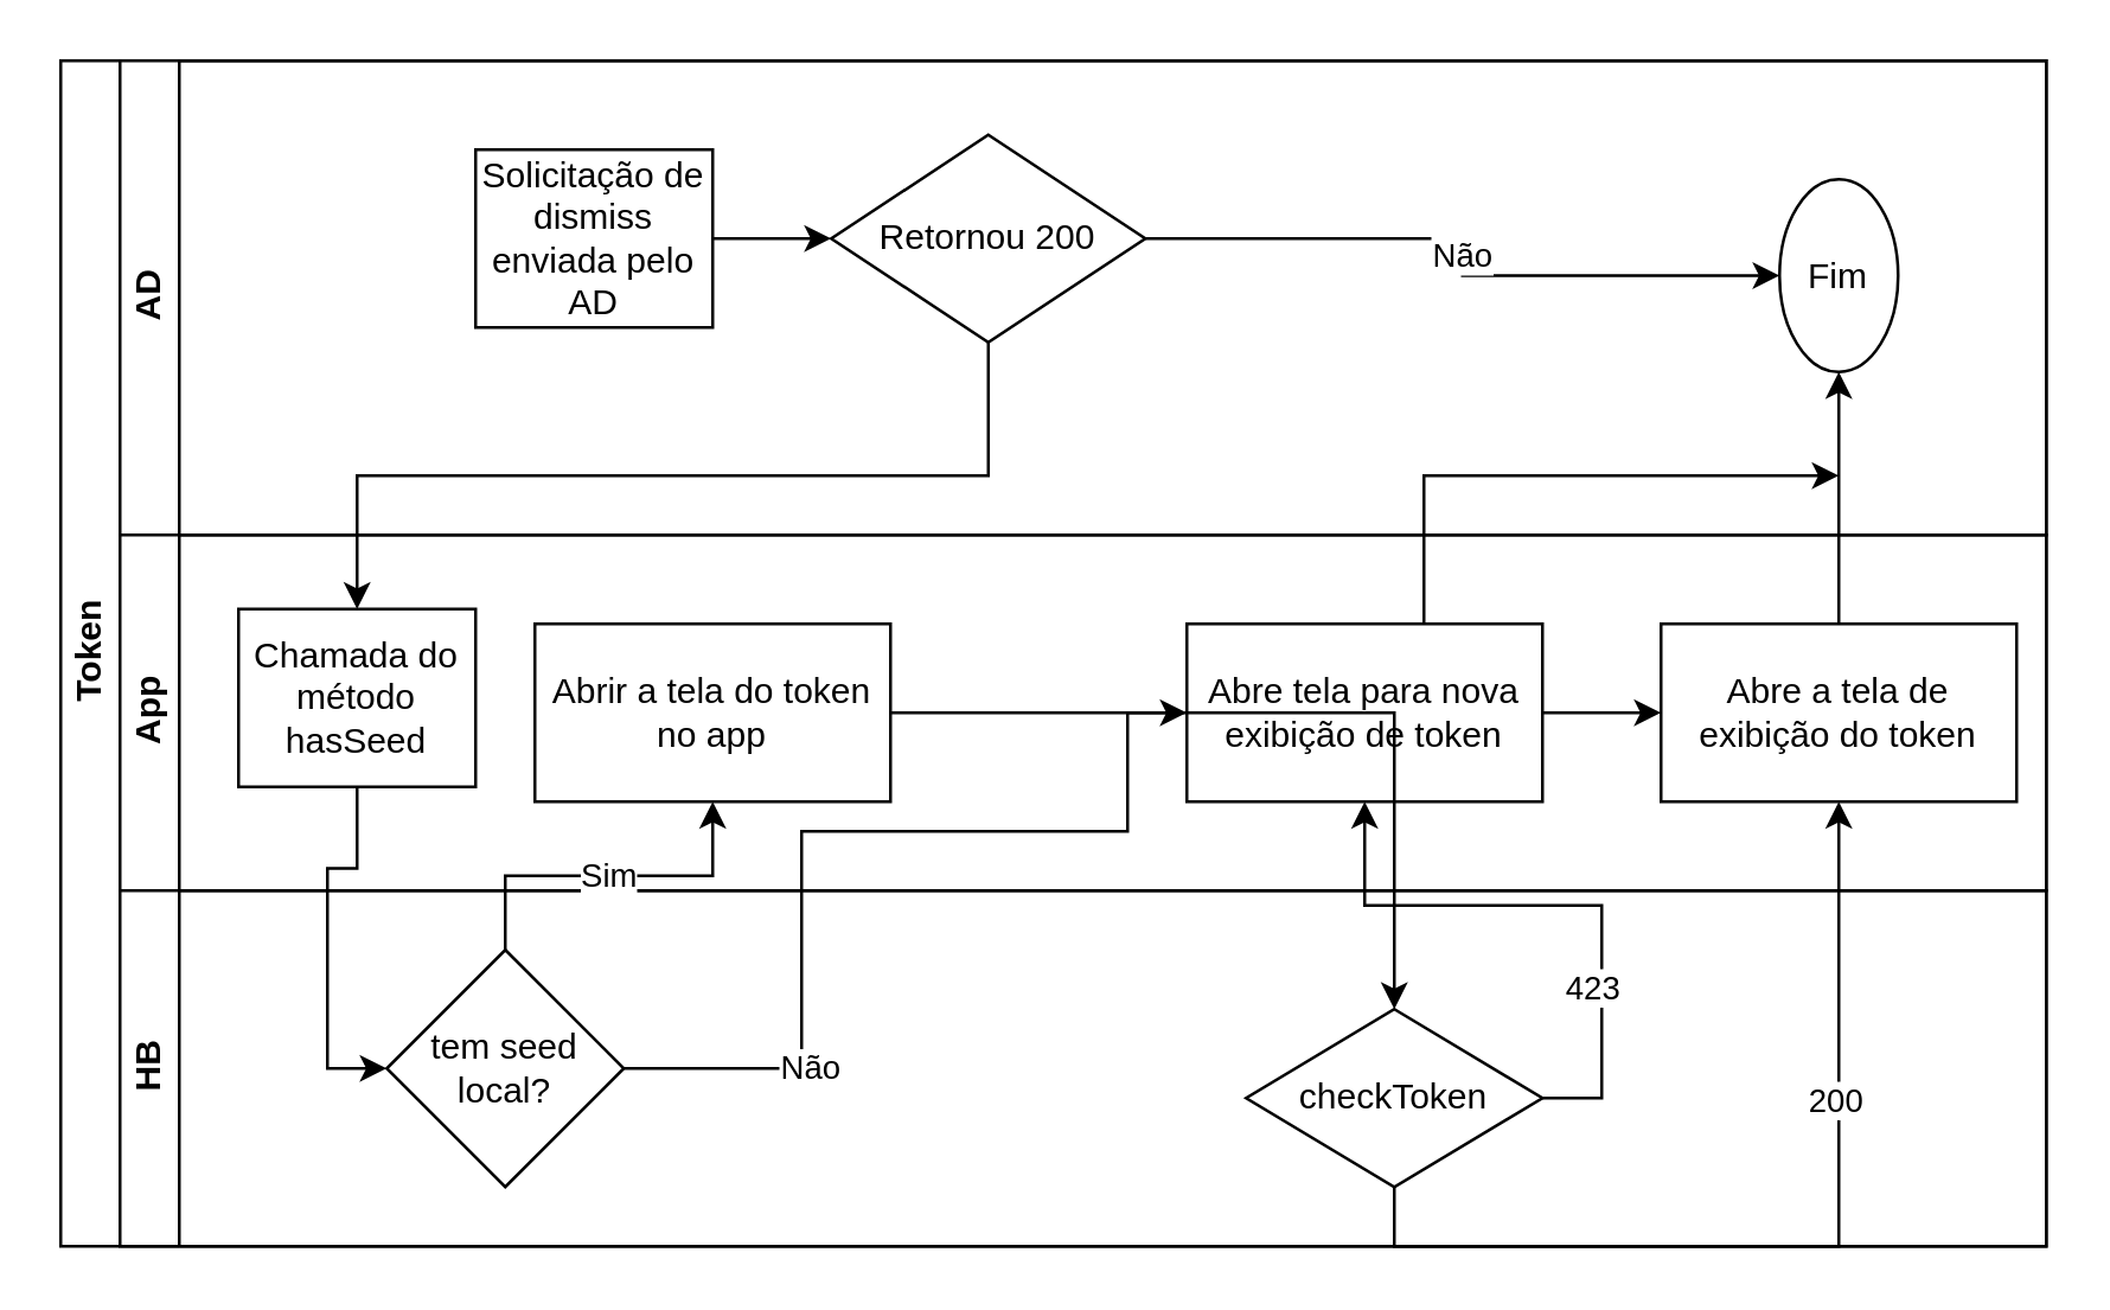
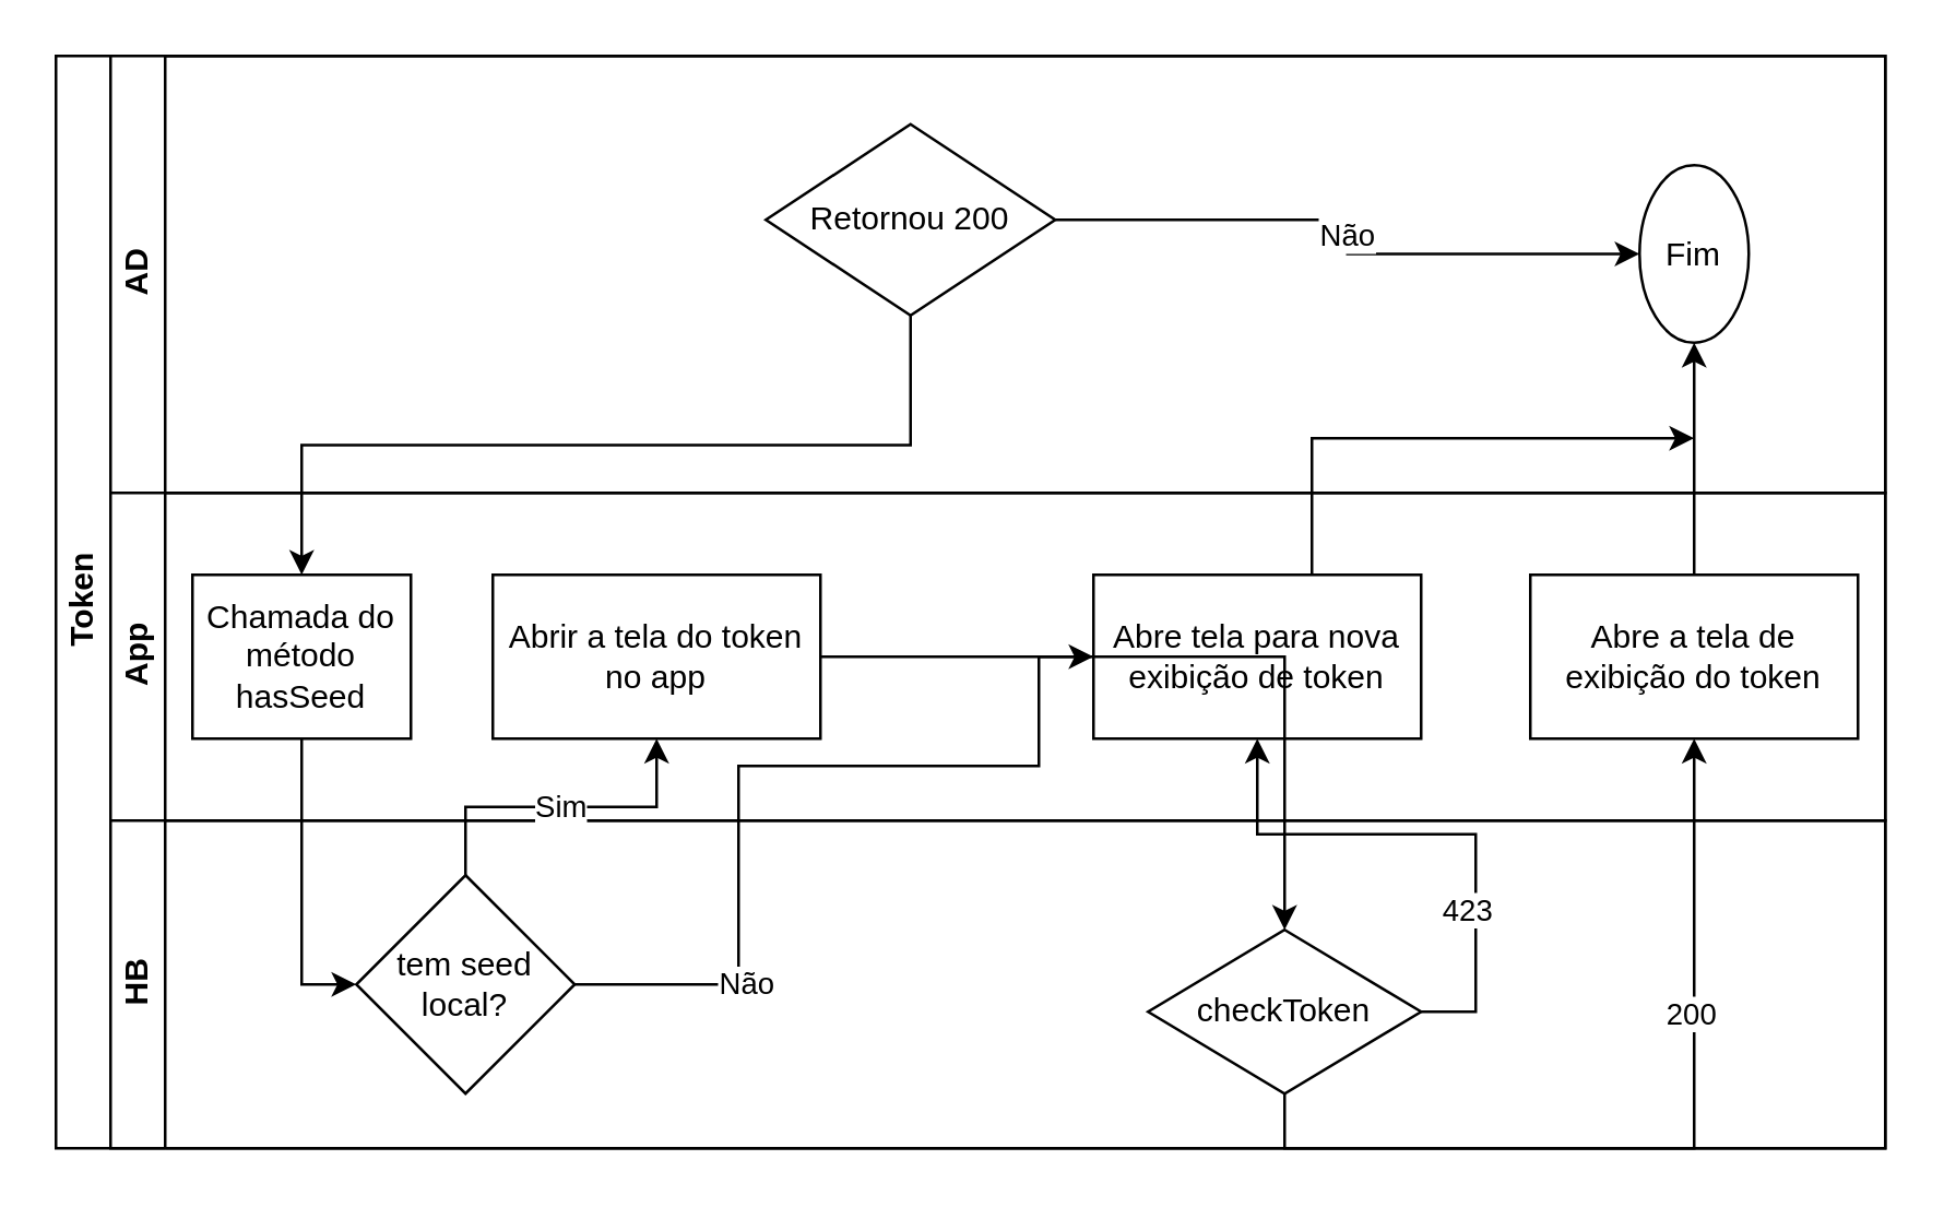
- <mxCell id="5" value="Solicitação de dismiss enviada pelo AD" style="rounded=0;whiteSpace=wrap;html=1;fontFamily=Helvetica;fontSize=12;fontColor=#000000;align=center;" parent="3" vertex="1"><mxGeometry x="120" y="30" width="80" height="60" as="geometry" /></mxCell>
- <mxCell id="4" style="edgeStyle=orthogonalEdgeStyle;rounded=0;orthogonalLoop=1;jettySize=auto;html=1;exitX=1;exitY=0.5;exitDx=0;exitDy=0;" edge="1" parent="3" source="5" target="7"><mxGeometry relative="1" as="geometry" /></mxCell>
- <mxCell id="10" value="Chamada do método hasSeed" style="rounded=0;whiteSpace=wrap;html=1;fontFamily=Helvetica;fontSize=12;fontColor=#000000;align=center;" vertex="1" parent="9"><mxGeometry x="40" y="25" width="80" height="60" as="geometry" /></mxCell>
+ <mxCell id="10" value="Chamada do método hasSeed" style="rounded=0;whiteSpace=wrap;html=1;fontFamily=Helvetica;fontSize=12;fontColor=#000000;align=center;" vertex="1" parent="9"><mxGeometry x="30" y="30" width="80" height="60" as="geometry" /></mxCell>
- <mxCell id="13" style="edgeStyle=orthogonalEdgeStyle;rounded=0;orthogonalLoop=1;jettySize=auto;html=1;exitX=1;exitY=0.5;exitDx=0;exitDy=0;entryX=0;entryY=0.5;entryDx=0;entryDy=0;" edge="1" parent="9" source="14" target="15"><mxGeometry relative="1" as="geometry" /></mxCell>
